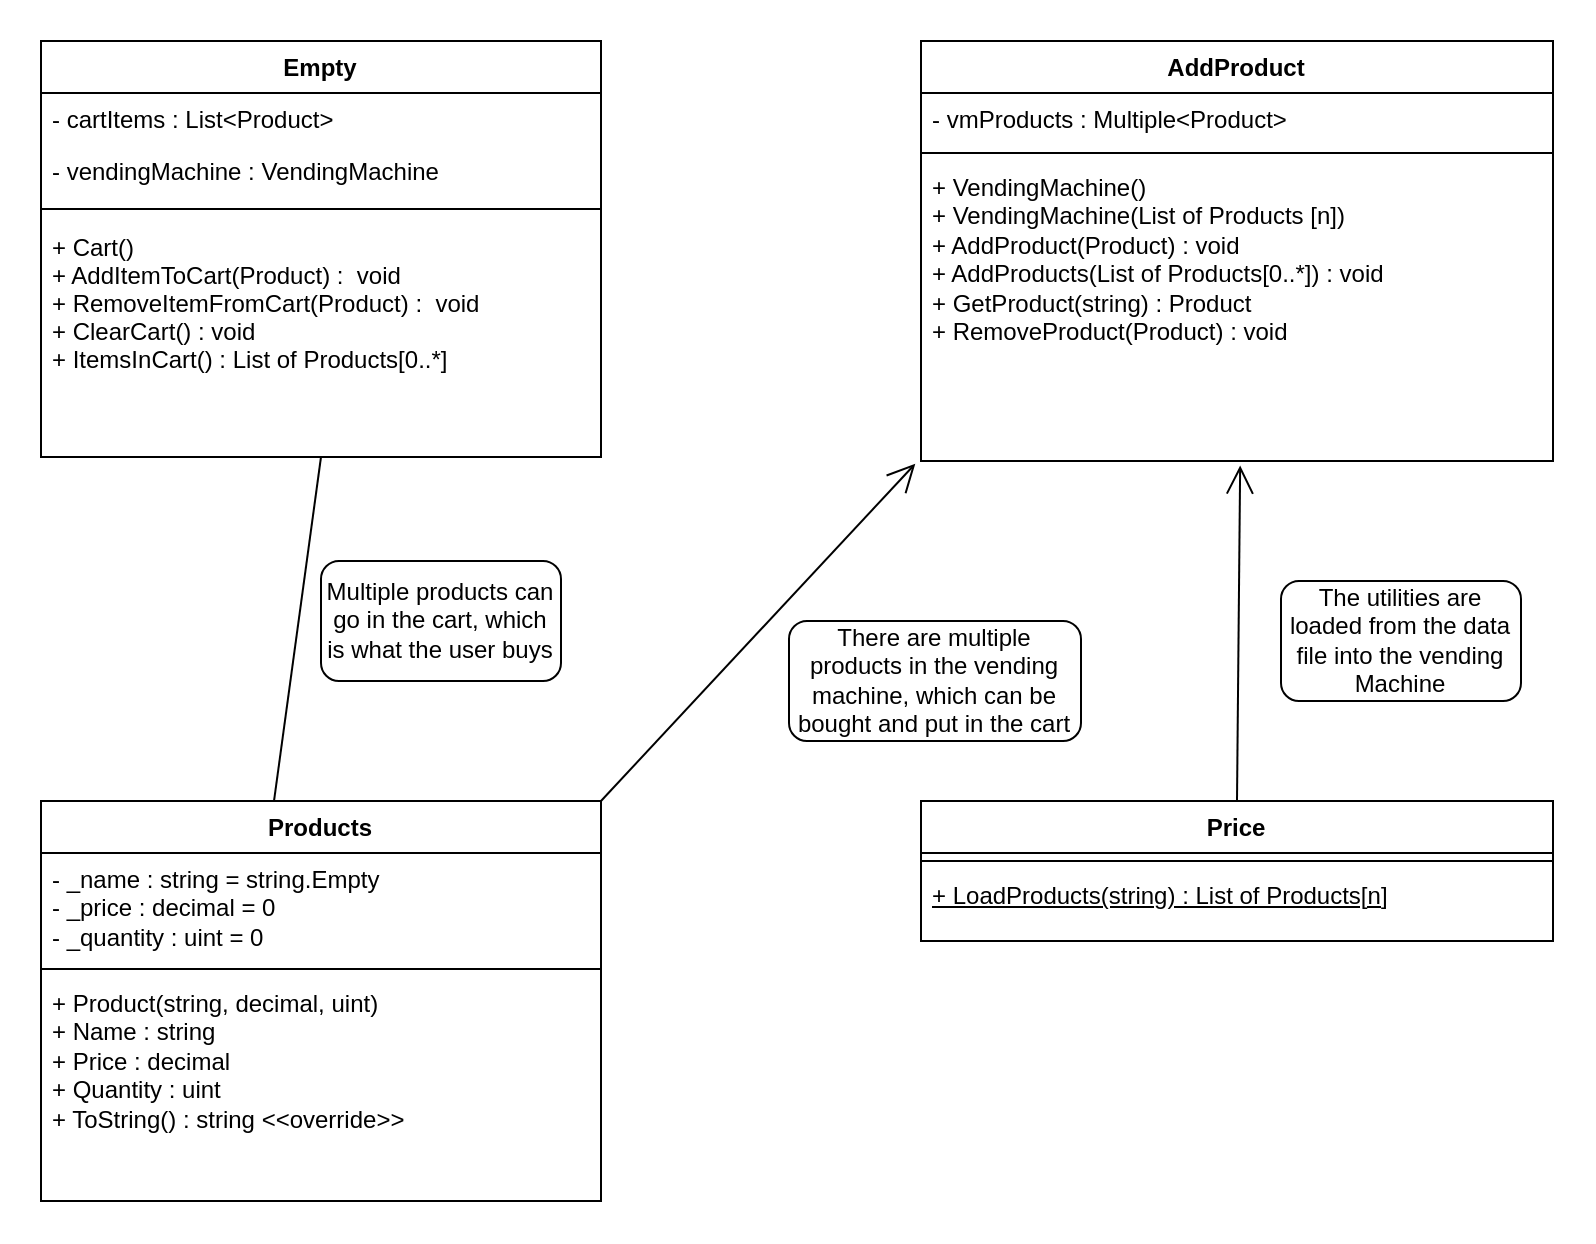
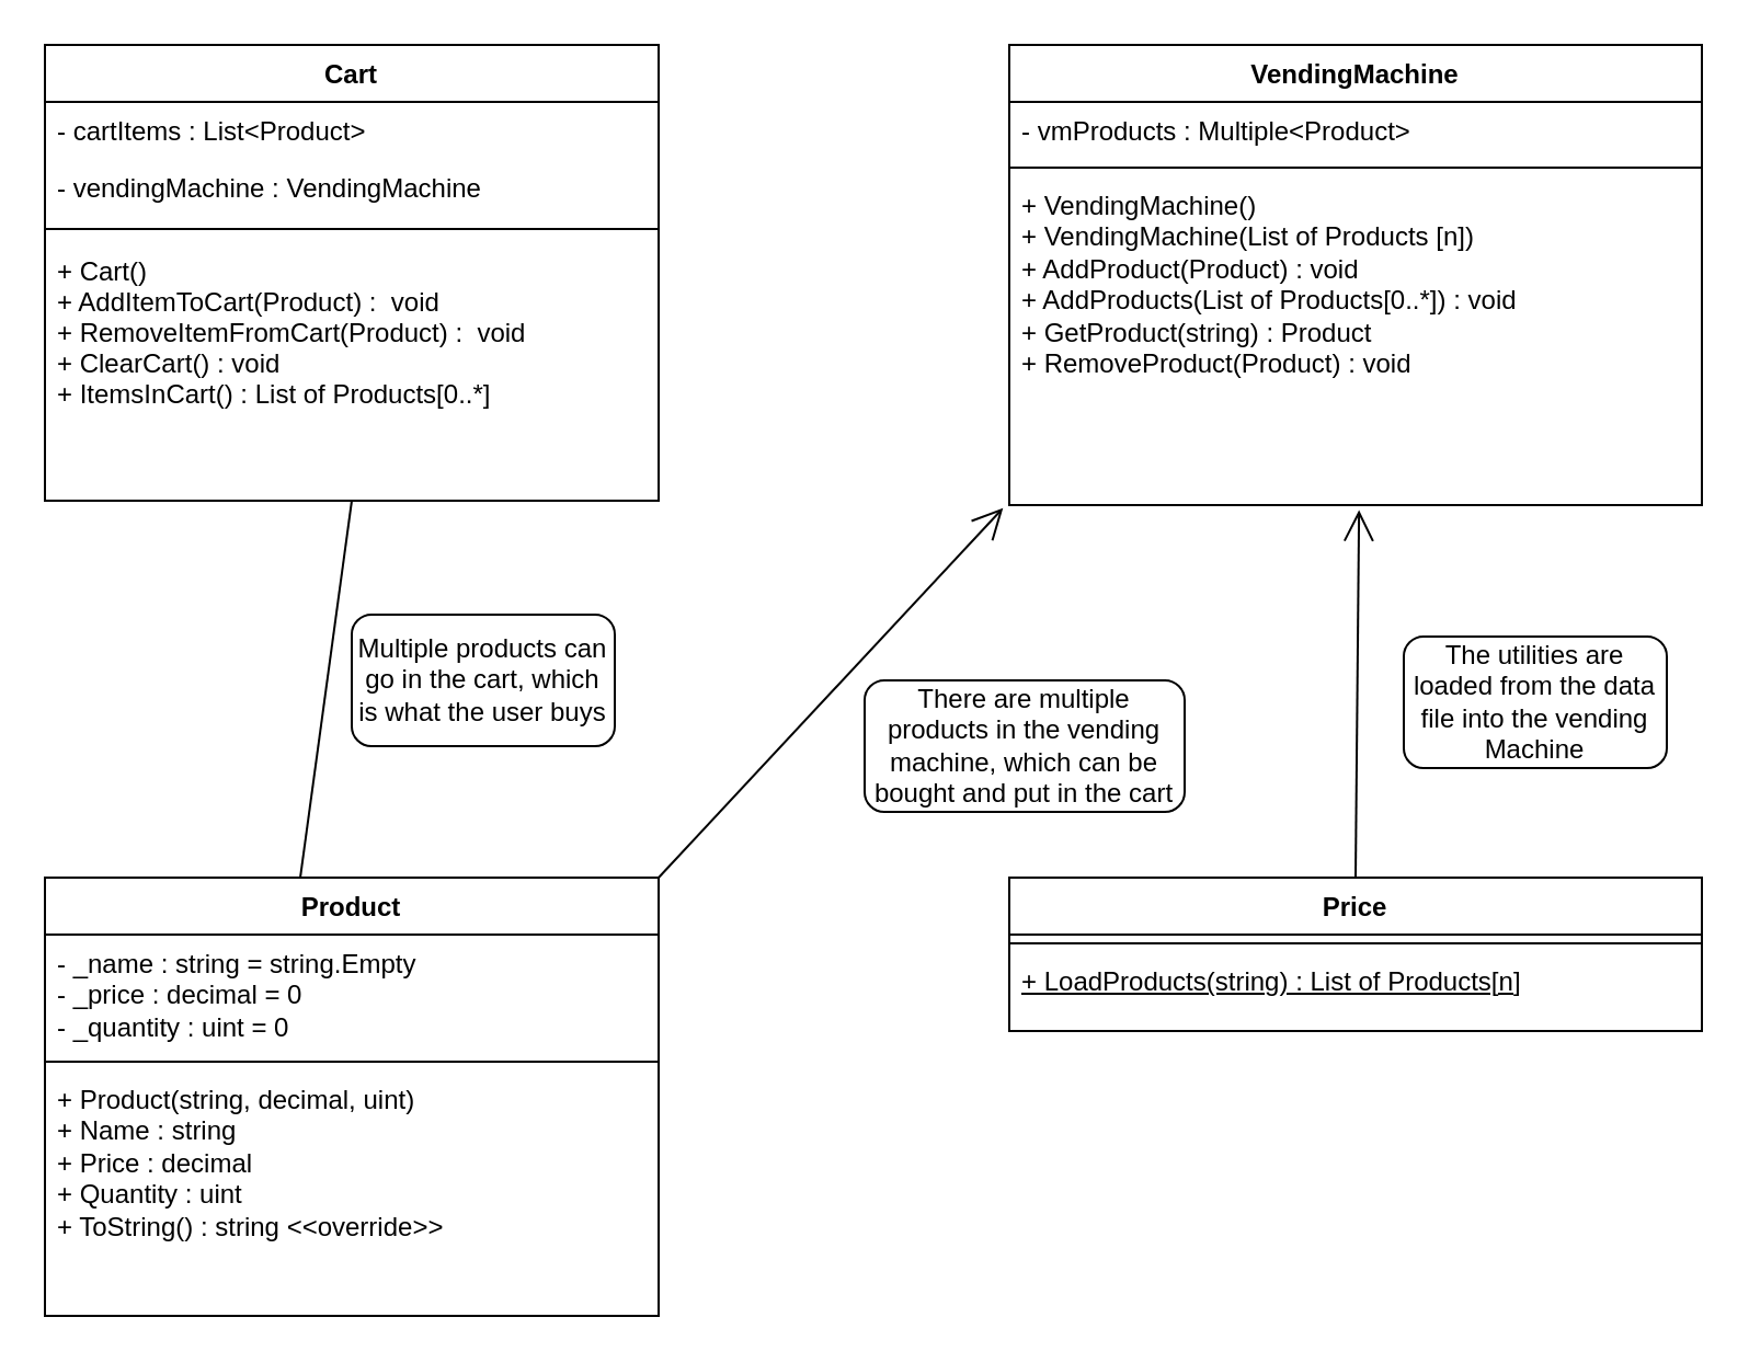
- <mxCell id="2" value="Empty" style="swimlane;fontStyle=1;align=center;verticalAlign=top;childLayout=stackLayout;horizontal=1;startSize=26;horizontalStack=0;resizeParent=1;resizeLast=0;collapsible=1;marginBottom=0;rounded=0;shadow=0;strokeWidth=1;" parent="1" vertex="1"><mxGeometry x="20" y="20" width="280" height="208" as="geometry"><mxRectangle x="230" y="140" width="160" height="26" as="alternateBounds" /></mxGeometry></mxCell>
+ <mxCell id="2" value="Cart" style="swimlane;fontStyle=1;align=center;verticalAlign=top;childLayout=stackLayout;horizontal=1;startSize=26;horizontalStack=0;resizeParent=1;resizeLast=0;collapsible=1;marginBottom=0;rounded=0;shadow=0;strokeWidth=1;" parent="1" vertex="1"><mxGeometry x="20" y="20" width="280" height="208" as="geometry"><mxRectangle x="230" y="140" width="160" height="26" as="alternateBounds" /></mxGeometry></mxCell>
- <mxCell id="7" value="AddProduct" style="swimlane;fontStyle=1;align=center;verticalAlign=top;childLayout=stackLayout;horizontal=1;startSize=26;horizontalStack=0;resizeParent=1;resizeParentMax=0;resizeLast=0;collapsible=1;marginBottom=0;whiteSpace=wrap;html=1;" parent="1" vertex="1"><mxGeometry x="460" y="20" width="316" height="210" as="geometry" /></mxCell>
+ <mxCell id="7" value="VendingMachine" style="swimlane;fontStyle=1;align=center;verticalAlign=top;childLayout=stackLayout;horizontal=1;startSize=26;horizontalStack=0;resizeParent=1;resizeParentMax=0;resizeLast=0;collapsible=1;marginBottom=0;whiteSpace=wrap;html=1;" parent="1" vertex="1"><mxGeometry x="460" y="20" width="316" height="210" as="geometry" /></mxCell>
- <mxCell id="11" value="Products" style="swimlane;fontStyle=1;align=center;verticalAlign=top;childLayout=stackLayout;horizontal=1;startSize=26;horizontalStack=0;resizeParent=1;resizeParentMax=0;resizeLast=0;collapsible=1;marginBottom=0;whiteSpace=wrap;html=1;" parent="1" vertex="1"><mxGeometry x="20" y="400" width="280" height="200" as="geometry" /></mxCell>
+ <mxCell id="11" value="Product" style="swimlane;fontStyle=1;align=center;verticalAlign=top;childLayout=stackLayout;horizontal=1;startSize=26;horizontalStack=0;resizeParent=1;resizeParentMax=0;resizeLast=0;collapsible=1;marginBottom=0;whiteSpace=wrap;html=1;" parent="1" vertex="1"><mxGeometry x="20" y="400" width="280" height="200" as="geometry" /></mxCell>
